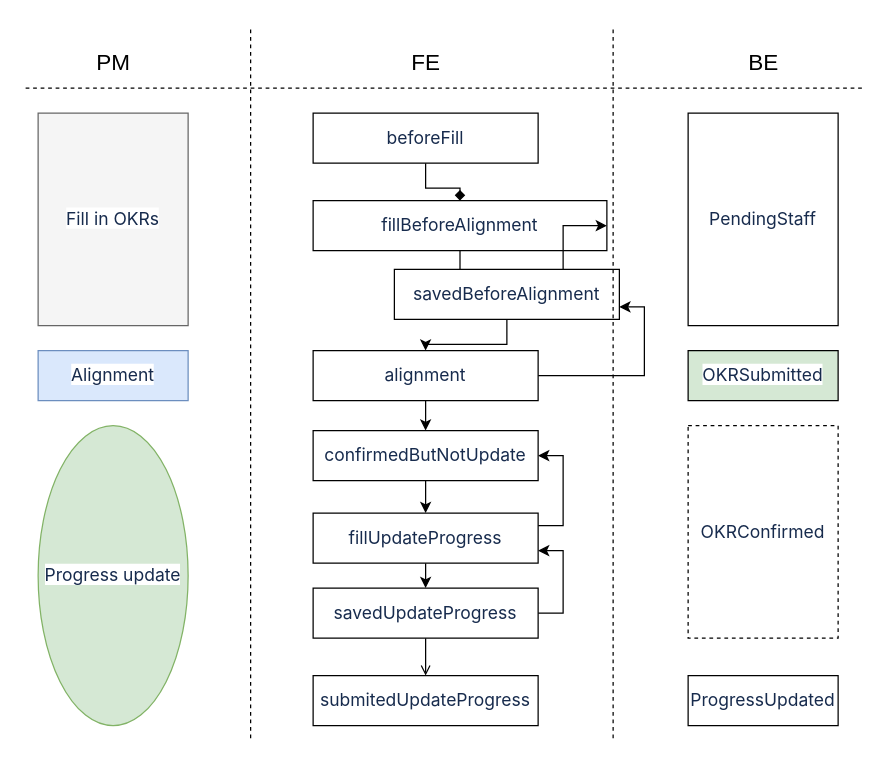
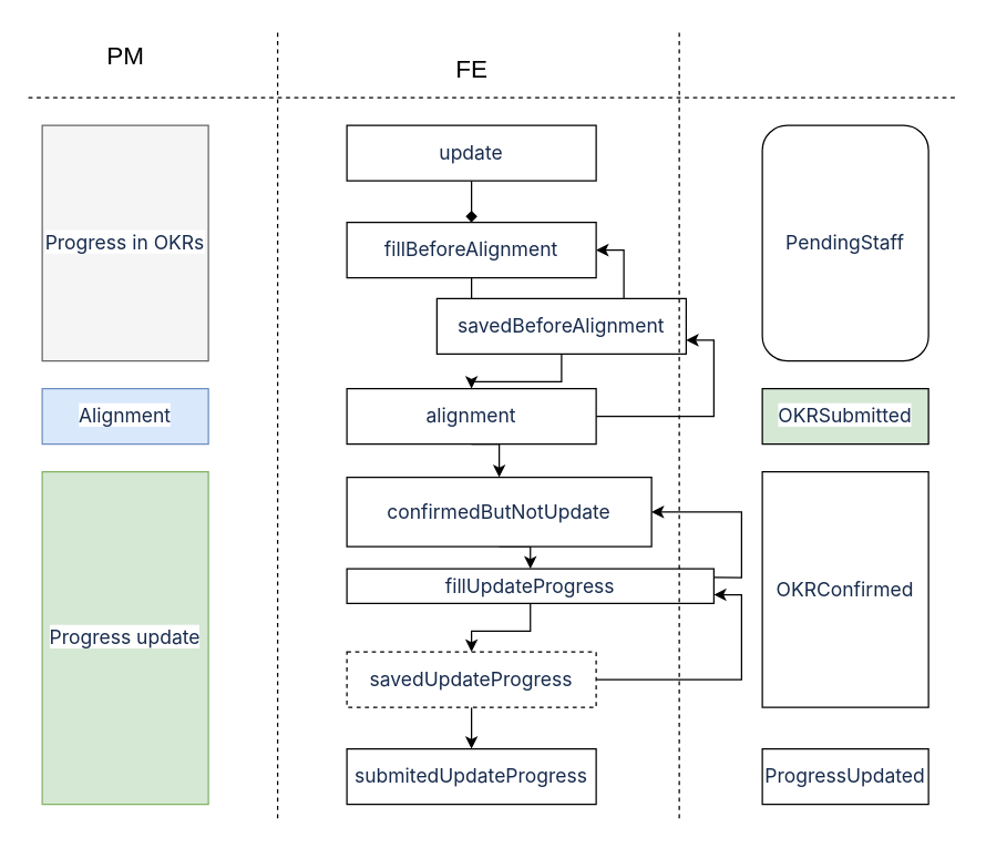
- <mxCell id="31" value="&lt;font style=&quot;font-size: 18px;&quot;&gt;PM&lt;/font&gt;" style="text;html=1;align=center;verticalAlign=middle;resizable=0;points=[];autosize=1;strokeColor=none;fillColor=none;" vertex="1" parent="1"><mxGeometry x="65" y="30" width="50" height="40" as="geometry" /></mxCell>
+ <mxCell id="31" value="&lt;font style=&quot;font-size: 18px;&quot;&gt;PM&lt;/font&gt;" style="text;html=1;align=center;verticalAlign=middle;resizable=0;points=[];autosize=1;strokeColor=none;fillColor=none;" vertex="1" parent="1"><mxGeometry x="65" y="20" width="50" height="40" as="geometry" /></mxCell>
- <mxCell id="33" value="&lt;font style=&quot;font-size: 18px;&quot;&gt;BE&lt;/font&gt;" style="text;html=1;align=center;verticalAlign=middle;resizable=0;points=[];autosize=1;strokeColor=none;fillColor=none;" vertex="1" parent="1"><mxGeometry x="585" y="30" width="50" height="40" as="geometry" /></mxCell>
- <mxCell id="3" value="&lt;span style=&quot;color: rgb(23, 43, 77); font-family: -apple-system, &amp;quot;system-ui&amp;quot;, &amp;quot;Segoe UI&amp;quot;, Roboto, Oxygen, Ubuntu, &amp;quot;Fira Sans&amp;quot;, &amp;quot;Droid Sans&amp;quot;, &amp;quot;Helvetica Neue&amp;quot;, sans-serif; font-size: 14px; text-align: left; background-color: rgb(255, 255, 255);&quot;&gt;beforeFill&lt;/span&gt;" style="rounded=0;whiteSpace=wrap;html=1;" vertex="1" parent="1"><mxGeometry x="250" y="90" width="180" height="40" as="geometry" /></mxCell>
+ <mxCell id="3" value="&lt;span style=&quot;color: rgb(23, 43, 77); font-family: -apple-system, &amp;quot;system-ui&amp;quot;, &amp;quot;Segoe UI&amp;quot;, Roboto, Oxygen, Ubuntu, &amp;quot;Fira Sans&amp;quot;, &amp;quot;Droid Sans&amp;quot;, &amp;quot;Helvetica Neue&amp;quot;, sans-serif; font-size: 14px; text-align: left; background-color: rgb(255, 255, 255);&quot;&gt;update&lt;/span&gt;" style="rounded=0;whiteSpace=wrap;html=1;" vertex="1" parent="1"><mxGeometry x="250" y="90" width="180" height="40" as="geometry" /></mxCell>
- <mxCell id="4" value="&lt;span style=&quot;color: rgb(23, 43, 77); font-family: -apple-system, &amp;quot;system-ui&amp;quot;, &amp;quot;Segoe UI&amp;quot;, Roboto, Oxygen, Ubuntu, &amp;quot;Fira Sans&amp;quot;, &amp;quot;Droid Sans&amp;quot;, &amp;quot;Helvetica Neue&amp;quot;, sans-serif; font-size: 14px; text-align: left; background-color: rgb(255, 255, 255);&quot;&gt;Fill in OKRs&lt;/span&gt;" style="rounded=0;whiteSpace=wrap;html=1;fillColor=#f5f5f5;strokeColor=#666666;fontColor=#333333;" vertex="1" parent="1"><mxGeometry x="30" y="90" width="120" height="170" as="geometry" /></mxCell>
+ <mxCell id="4" value="&lt;span style=&quot;color: rgb(23, 43, 77); font-family: -apple-system, &amp;quot;system-ui&amp;quot;, &amp;quot;Segoe UI&amp;quot;, Roboto, Oxygen, Ubuntu, &amp;quot;Fira Sans&amp;quot;, &amp;quot;Droid Sans&amp;quot;, &amp;quot;Helvetica Neue&amp;quot;, sans-serif; font-size: 14px; text-align: left; background-color: rgb(255, 255, 255);&quot;&gt;Progress in OKRs&lt;/span&gt;" style="rounded=0;whiteSpace=wrap;html=1;fillColor=#f5f5f5;strokeColor=#666666;fontColor=#333333;" vertex="1" parent="1"><mxGeometry x="30" y="90" width="120" height="170" as="geometry" /></mxCell>
- <mxCell id="24" value="&lt;span style=&quot;color: rgb(23, 43, 77); font-family: -apple-system, &amp;quot;system-ui&amp;quot;, &amp;quot;Segoe UI&amp;quot;, Roboto, Oxygen, Ubuntu, &amp;quot;Fira Sans&amp;quot;, &amp;quot;Droid Sans&amp;quot;, &amp;quot;Helvetica Neue&amp;quot;, sans-serif; font-size: 14px; text-align: left; background-color: rgb(255, 255, 255);&quot;&gt;PendingStaff&lt;/span&gt;" style="rounded=0;whiteSpace=wrap;html=1;" vertex="1" parent="1"><mxGeometry x="550" y="90" width="120" height="170" as="geometry" /></mxCell>
+ <mxCell id="24" value="&lt;span style=&quot;color: rgb(23, 43, 77); font-family: -apple-system, &amp;quot;system-ui&amp;quot;, &amp;quot;Segoe UI&amp;quot;, Roboto, Oxygen, Ubuntu, &amp;quot;Fira Sans&amp;quot;, &amp;quot;Droid Sans&amp;quot;, &amp;quot;Helvetica Neue&amp;quot;, sans-serif; font-size: 14px; text-align: left; background-color: rgb(255, 255, 255);&quot;&gt;PendingStaff&lt;/span&gt;" style="whiteSpace=wrap;html=1;rounded=1;" vertex="1" parent="1"><mxGeometry x="550" y="90" width="120" height="170" as="geometry" /></mxCell>
- <mxCell id="9" value="&lt;span style=&quot;color: rgb(23, 43, 77); font-family: -apple-system, &amp;quot;system-ui&amp;quot;, &amp;quot;Segoe UI&amp;quot;, Roboto, Oxygen, Ubuntu, &amp;quot;Fira Sans&amp;quot;, &amp;quot;Droid Sans&amp;quot;, &amp;quot;Helvetica Neue&amp;quot;, sans-serif; font-size: 14px; text-align: left; background-color: rgb(255, 255, 255);&quot;&gt;fillBeforeAlignment&lt;/span&gt;" style="rounded=0;whiteSpace=wrap;html=1;" vertex="1" parent="1"><mxGeometry x="250" y="160" width="235" height="40" as="geometry" /></mxCell>
+ <mxCell id="9" value="&lt;span style=&quot;color: rgb(23, 43, 77); font-family: -apple-system, &amp;quot;system-ui&amp;quot;, &amp;quot;Segoe UI&amp;quot;, Roboto, Oxygen, Ubuntu, &amp;quot;Fira Sans&amp;quot;, &amp;quot;Droid Sans&amp;quot;, &amp;quot;Helvetica Neue&amp;quot;, sans-serif; font-size: 14px; text-align: left; background-color: rgb(255, 255, 255);&quot;&gt;fillBeforeAlignment&lt;/span&gt;" style="rounded=0;whiteSpace=wrap;html=1;" vertex="1" parent="1"><mxGeometry x="250" y="160" width="180" height="40" as="geometry" /></mxCell>
- <mxCell id="17" value="&lt;span style=&quot;color: rgb(23, 43, 77); font-family: -apple-system, &amp;quot;system-ui&amp;quot;, &amp;quot;Segoe UI&amp;quot;, Roboto, Oxygen, Ubuntu, &amp;quot;Fira Sans&amp;quot;, &amp;quot;Droid Sans&amp;quot;, &amp;quot;Helvetica Neue&amp;quot;, sans-serif; font-size: 14px; text-align: left; background-color: rgb(255, 255, 255);&quot;&gt;confirmedButNotUpdate&lt;/span&gt;" style="rounded=0;whiteSpace=wrap;html=1;" vertex="1" parent="1"><mxGeometry x="250" y="344" width="180" height="40" as="geometry" /></mxCell>
+ <mxCell id="17" value="&lt;span style=&quot;color: rgb(23, 43, 77); font-family: -apple-system, &amp;quot;system-ui&amp;quot;, &amp;quot;Segoe UI&amp;quot;, Roboto, Oxygen, Ubuntu, &amp;quot;Fira Sans&amp;quot;, &amp;quot;Droid Sans&amp;quot;, &amp;quot;Helvetica Neue&amp;quot;, sans-serif; font-size: 14px; text-align: left; background-color: rgb(255, 255, 255);&quot;&gt;confirmedButNotUpdate&lt;/span&gt;" style="rounded=0;whiteSpace=wrap;html=1;" vertex="1" parent="1"><mxGeometry x="250" y="344" width="220" height="50" as="geometry" /></mxCell>
- <mxCell id="26" value="&lt;span style=&quot;color: rgb(23, 43, 77); font-family: -apple-system, &amp;quot;system-ui&amp;quot;, &amp;quot;Segoe UI&amp;quot;, Roboto, Oxygen, Ubuntu, &amp;quot;Fira Sans&amp;quot;, &amp;quot;Droid Sans&amp;quot;, &amp;quot;Helvetica Neue&amp;quot;, sans-serif; font-size: 14px; text-align: left; background-color: rgb(255, 255, 255);&quot;&gt;OKRConfirmed&lt;/span&gt;" style="rounded=0;whiteSpace=wrap;html=1;dashed=1;" vertex="1" parent="1"><mxGeometry x="550" y="340" width="120" height="170" as="geometry" /></mxCell>
+ <mxCell id="26" value="&lt;span style=&quot;color: rgb(23, 43, 77); font-family: -apple-system, &amp;quot;system-ui&amp;quot;, &amp;quot;Segoe UI&amp;quot;, Roboto, Oxygen, Ubuntu, &amp;quot;Fira Sans&amp;quot;, &amp;quot;Droid Sans&amp;quot;, &amp;quot;Helvetica Neue&amp;quot;, sans-serif; font-size: 14px; text-align: left; background-color: rgb(255, 255, 255);&quot;&gt;OKRConfirmed&lt;/span&gt;" style="rounded=0;whiteSpace=wrap;html=1;" vertex="1" parent="1"><mxGeometry x="550" y="340" width="120" height="170" as="geometry" /></mxCell>
- <mxCell id="20" value="&lt;span style=&quot;color: rgb(23, 43, 77); font-family: -apple-system, &amp;quot;system-ui&amp;quot;, &amp;quot;Segoe UI&amp;quot;, Roboto, Oxygen, Ubuntu, &amp;quot;Fira Sans&amp;quot;, &amp;quot;Droid Sans&amp;quot;, &amp;quot;Helvetica Neue&amp;quot;, sans-serif; font-size: 14px; text-align: left; background-color: rgb(255, 255, 255);&quot;&gt;fillUpdateProgress&lt;/span&gt;" style="rounded=0;whiteSpace=wrap;html=1;" vertex="1" parent="1"><mxGeometry x="250" y="410" width="180" height="40" as="geometry" /></mxCell>
+ <mxCell id="20" value="&lt;span style=&quot;color: rgb(23, 43, 77); font-family: -apple-system, &amp;quot;system-ui&amp;quot;, &amp;quot;Segoe UI&amp;quot;, Roboto, Oxygen, Ubuntu, &amp;quot;Fira Sans&amp;quot;, &amp;quot;Droid Sans&amp;quot;, &amp;quot;Helvetica Neue&amp;quot;, sans-serif; font-size: 14px; text-align: left; background-color: rgb(255, 255, 255);&quot;&gt;fillUpdateProgress&lt;/span&gt;" style="rounded=0;whiteSpace=wrap;html=1;" vertex="1" parent="1"><mxGeometry x="250" y="410" width="265" height="25" as="geometry" /></mxCell>
- <mxCell id="6" value="&lt;span style=&quot;color: rgb(23, 43, 77); font-family: -apple-system, &amp;quot;system-ui&amp;quot;, &amp;quot;Segoe UI&amp;quot;, Roboto, Oxygen, Ubuntu, &amp;quot;Fira Sans&amp;quot;, &amp;quot;Droid Sans&amp;quot;, &amp;quot;Helvetica Neue&amp;quot;, sans-serif; font-size: 14px; text-align: left; background-color: rgb(255, 255, 255);&quot;&gt;Progress update&lt;/span&gt;" style="ellipse;whiteSpace=wrap;html=1;fillColor=#d5e8d4;strokeColor=#82b366;" vertex="1" parent="1"><mxGeometry x="30" y="340" width="120" height="240" as="geometry" /></mxCell>
+ <mxCell id="6" value="&lt;span style=&quot;color: rgb(23, 43, 77); font-family: -apple-system, &amp;quot;system-ui&amp;quot;, &amp;quot;Segoe UI&amp;quot;, Roboto, Oxygen, Ubuntu, &amp;quot;Fira Sans&amp;quot;, &amp;quot;Droid Sans&amp;quot;, &amp;quot;Helvetica Neue&amp;quot;, sans-serif; font-size: 14px; text-align: left; background-color: rgb(255, 255, 255);&quot;&gt;Progress update&lt;/span&gt;" style="rounded=0;whiteSpace=wrap;html=1;fillColor=#d5e8d4;strokeColor=#82b366;" vertex="1" parent="1"><mxGeometry x="30" y="340" width="120" height="240" as="geometry" /></mxCell>
- <mxCell id="23" value="&lt;span style=&quot;color: rgb(23, 43, 77); font-family: -apple-system, &amp;quot;system-ui&amp;quot;, &amp;quot;Segoe UI&amp;quot;, Roboto, Oxygen, Ubuntu, &amp;quot;Fira Sans&amp;quot;, &amp;quot;Droid Sans&amp;quot;, &amp;quot;Helvetica Neue&amp;quot;, sans-serif; font-size: 14px; text-align: left; background-color: rgb(255, 255, 255);&quot;&gt;savedUpdateProgress&lt;/span&gt;" style="rounded=0;whiteSpace=wrap;html=1;" vertex="1" parent="1"><mxGeometry x="250" y="470" width="180" height="40" as="geometry" /></mxCell>
+ <mxCell id="23" value="&lt;span style=&quot;color: rgb(23, 43, 77); font-family: -apple-system, &amp;quot;system-ui&amp;quot;, &amp;quot;Segoe UI&amp;quot;, Roboto, Oxygen, Ubuntu, &amp;quot;Fira Sans&amp;quot;, &amp;quot;Droid Sans&amp;quot;, &amp;quot;Helvetica Neue&amp;quot;, sans-serif; font-size: 14px; text-align: left; background-color: rgb(255, 255, 255);&quot;&gt;savedUpdateProgress&lt;/span&gt;" style="rounded=0;whiteSpace=wrap;html=1;dashed=1;" vertex="1" parent="1"><mxGeometry x="250" y="470" width="180" height="40" as="geometry" /></mxCell>
- <mxCell id="21" style="edgeStyle=orthogonalEdgeStyle;rounded=0;orthogonalLoop=1;jettySize=auto;html=1;exitX=0.5;exitY=1;exitDx=0;exitDy=0;entryX=0.5;entryY=0;entryDx=0;entryDy=0;endArrow=open;" edge="1" parent="1" source="23" target="7"><mxGeometry relative="1" as="geometry" /></mxCell>
+ <mxCell id="21" style="edgeStyle=orthogonalEdgeStyle;rounded=0;orthogonalLoop=1;jettySize=auto;html=1;exitX=0.5;exitY=1;exitDx=0;exitDy=0;entryX=0.5;entryY=0;entryDx=0;entryDy=0;" edge="1" parent="1" source="23" target="7"><mxGeometry relative="1" as="geometry" /></mxCell>
